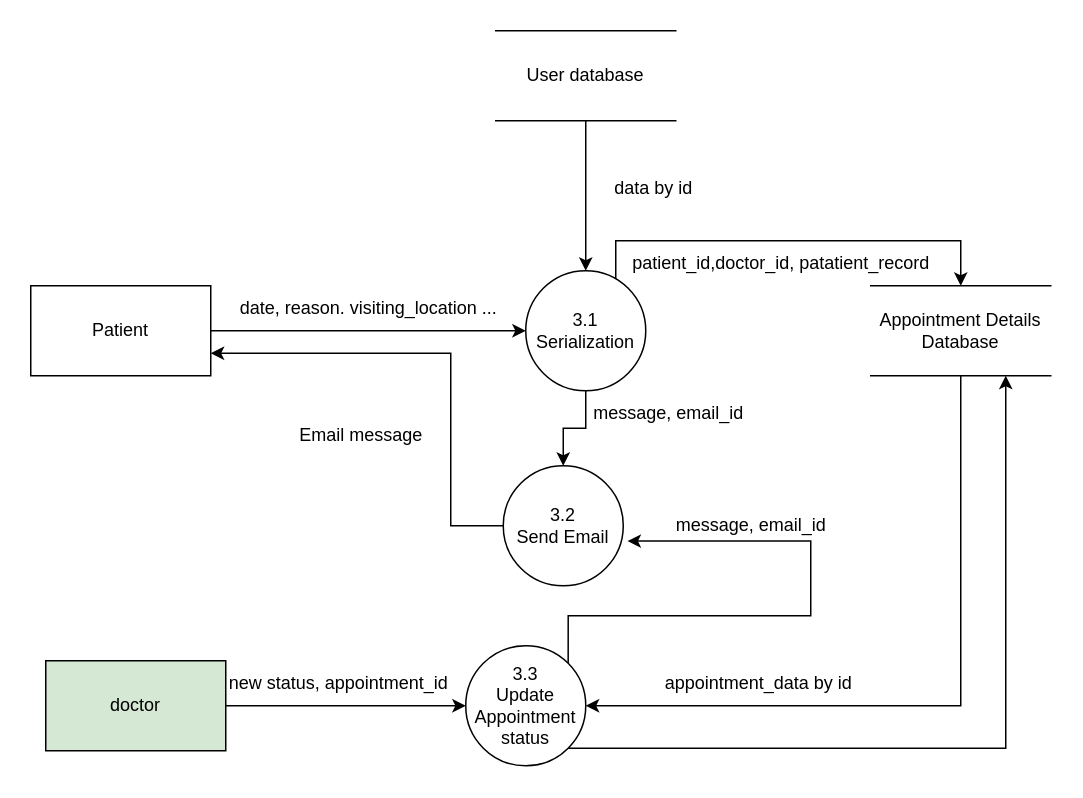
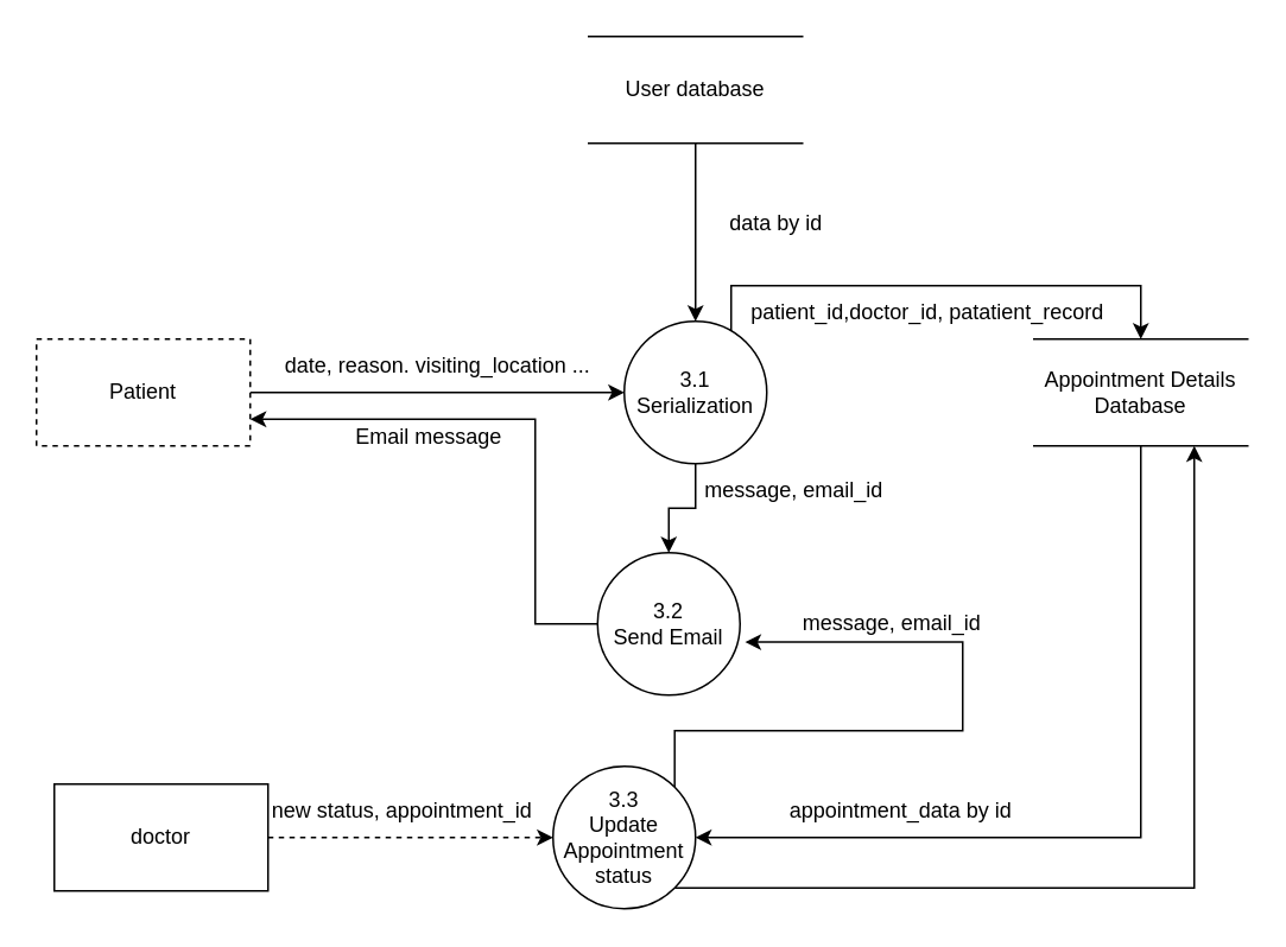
- <mxCell id="6" value="Patient" style="rounded=0;whiteSpace=wrap;html=1;" vertex="1" parent="1"><mxGeometry x="20" y="190" width="120" height="60" as="geometry" /></mxCell>
+ <mxCell id="6" value="Patient" style="rounded=0;whiteSpace=wrap;html=1;dashed=1;" vertex="1" parent="1"><mxGeometry x="20" y="190" width="120" height="60" as="geometry" /></mxCell>
- <mxCell id="17" value="Email message" style="text;html=1;align=center;verticalAlign=middle;resizable=0;points=[];autosize=1;strokeColor=none;fillColor=none;" vertex="1" parent="1"><mxGeometry x="185" y="275" width="110" height="30" as="geometry" /></mxCell>
+ <mxCell id="17" value="Email message" style="text;html=1;align=center;verticalAlign=middle;resizable=0;points=[];autosize=1;strokeColor=none;fillColor=none;" vertex="1" parent="1"><mxGeometry x="185" y="230" width="110" height="30" as="geometry" /></mxCell>
- <mxCell id="19" value="doctor" style="rounded=0;whiteSpace=wrap;html=1;fillColor=#d5e8d4;" vertex="1" parent="1"><mxGeometry x="30" y="440" width="120" height="60" as="geometry" /></mxCell>
+ <mxCell id="19" value="doctor" style="rounded=0;whiteSpace=wrap;html=1;" vertex="1" parent="1"><mxGeometry x="30" y="440" width="120" height="60" as="geometry" /></mxCell>
- <mxCell id="18" style="edgeStyle=orthogonalEdgeStyle;rounded=0;orthogonalLoop=1;jettySize=auto;html=1;exitX=1;exitY=0.5;exitDx=0;exitDy=0;entryX=0;entryY=0.5;entryDx=0;entryDy=0;" edge="1" parent="1" source="19" target="22"><mxGeometry relative="1" as="geometry" /></mxCell>
+ <mxCell id="18" style="edgeStyle=orthogonalEdgeStyle;rounded=0;orthogonalLoop=1;jettySize=auto;html=1;exitX=1;exitY=0.5;exitDx=0;exitDy=0;entryX=0;entryY=0.5;entryDx=0;entryDy=0;dashed=1;" edge="1" parent="1" source="19" target="22"><mxGeometry relative="1" as="geometry" /></mxCell>
